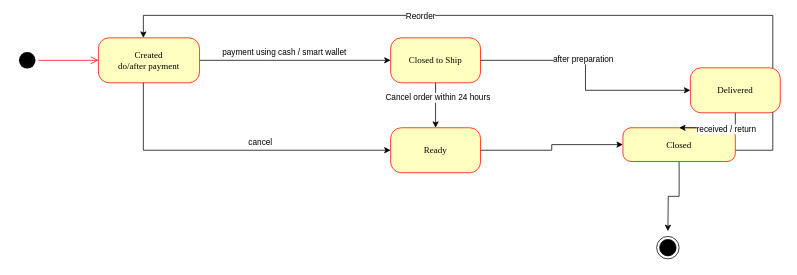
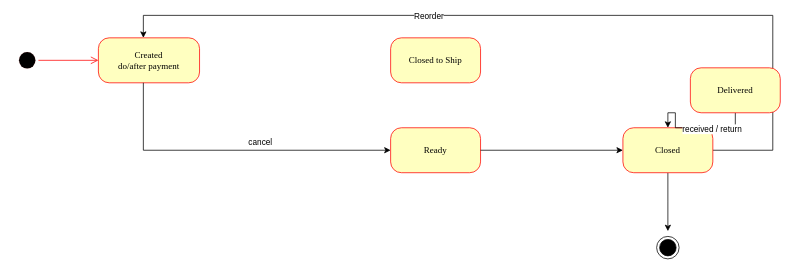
- <mxCell id="4" style="edgeStyle=orthogonalEdgeStyle;rounded=0;orthogonalLoop=1;jettySize=auto;html=1;" edge="1" parent="1" source="6" target="3"><mxGeometry relative="1" as="geometry" /></mxCell>
- <mxCell id="5" value="payment using cash / smart wallet" style="edgeLabel;html=1;align=center;verticalAlign=middle;resizable=0;points=[];" vertex="1" connectable="0" parent="4"><mxGeometry x="-0.124" y="-1" relative="1" as="geometry"><mxPoint y="-13" as="offset" /></mxGeometry></mxCell>
- <mxCell id="21" style="edgeStyle=orthogonalEdgeStyle;rounded=0;orthogonalLoop=1;jettySize=auto;html=1;entryX=0;entryY=0.5;entryDx=0;entryDy=0;" edge="1" parent="1" source="3" target="20"><mxGeometry relative="1" as="geometry" /></mxCell>
- <mxCell id="22" value="after preparation" style="edgeLabel;html=1;align=center;verticalAlign=middle;resizable=0;points=[];" vertex="1" connectable="0" parent="21"><mxGeometry x="-0.201" relative="1" as="geometry"><mxPoint x="8" y="-2" as="offset" /></mxGeometry></mxCell>
- <mxCell id="8" style="edgeStyle=orthogonalEdgeStyle;rounded=0;orthogonalLoop=1;jettySize=auto;html=1;" edge="1" parent="1" source="3" target="7"><mxGeometry relative="1" as="geometry" /></mxCell>
- <mxCell id="9" value="Cancel order within 24 hours" style="edgeLabel;html=1;align=center;verticalAlign=middle;resizable=0;points=[];" vertex="1" connectable="0" parent="8"><mxGeometry x="-0.363" y="2" relative="1" as="geometry"><mxPoint as="offset" /></mxGeometry></mxCell>
- <mxCell id="15" value="Closed" style="rounded=1;whiteSpace=wrap;html=1;arcSize=24;fillColor=#ffffc0;strokeColor=#ff0000;shadow=0;comic=0;labelBackgroundColor=none;fontFamily=Verdana;fontSize=12;fontColor=#000000;align=center;" parent="1" vertex="1"><mxGeometry x="830" y="170" width="150" height="45" as="geometry" /></mxCell>
+ <mxCell id="15" value="Closed" style="rounded=1;whiteSpace=wrap;html=1;arcSize=24;fillColor=#ffffc0;strokeColor=#ff0000;shadow=0;comic=0;labelBackgroundColor=none;fontFamily=Verdana;fontSize=12;fontColor=#000000;align=center;" parent="1" vertex="1"><mxGeometry x="830" y="170" width="120" height="60" as="geometry" /></mxCell>
